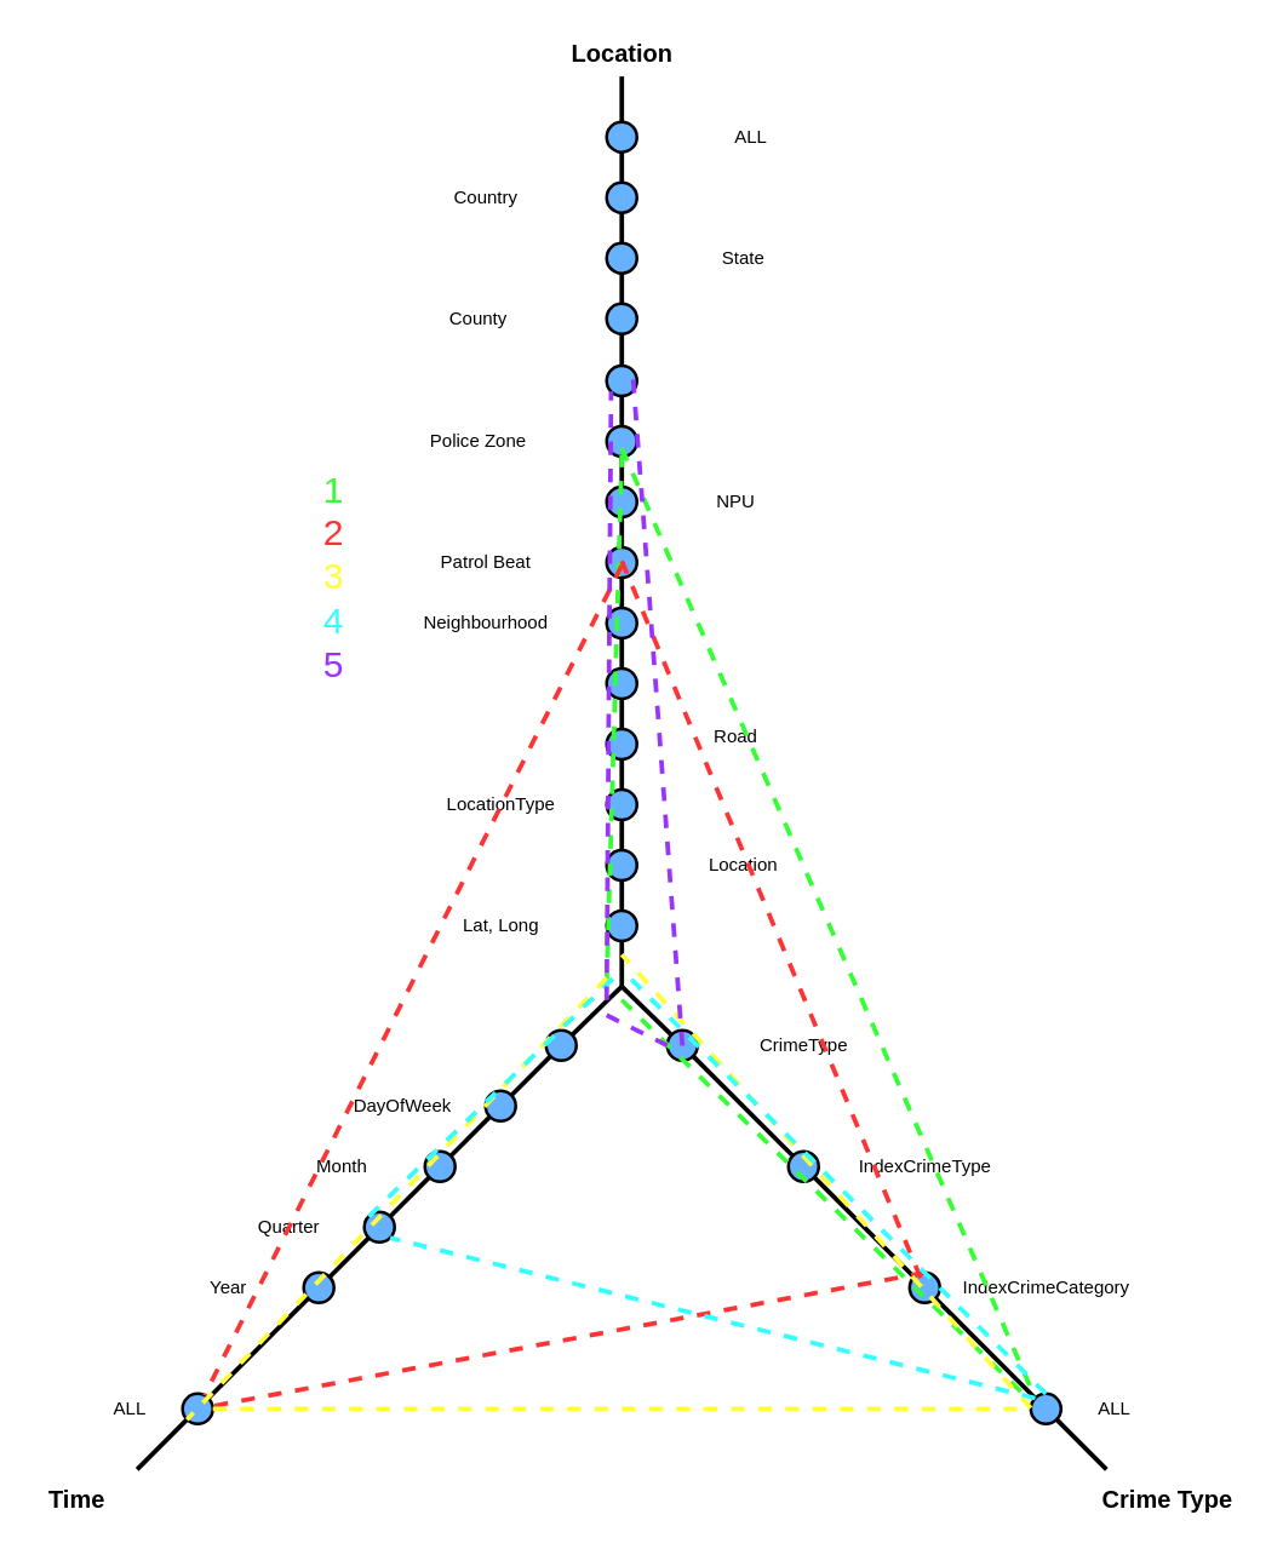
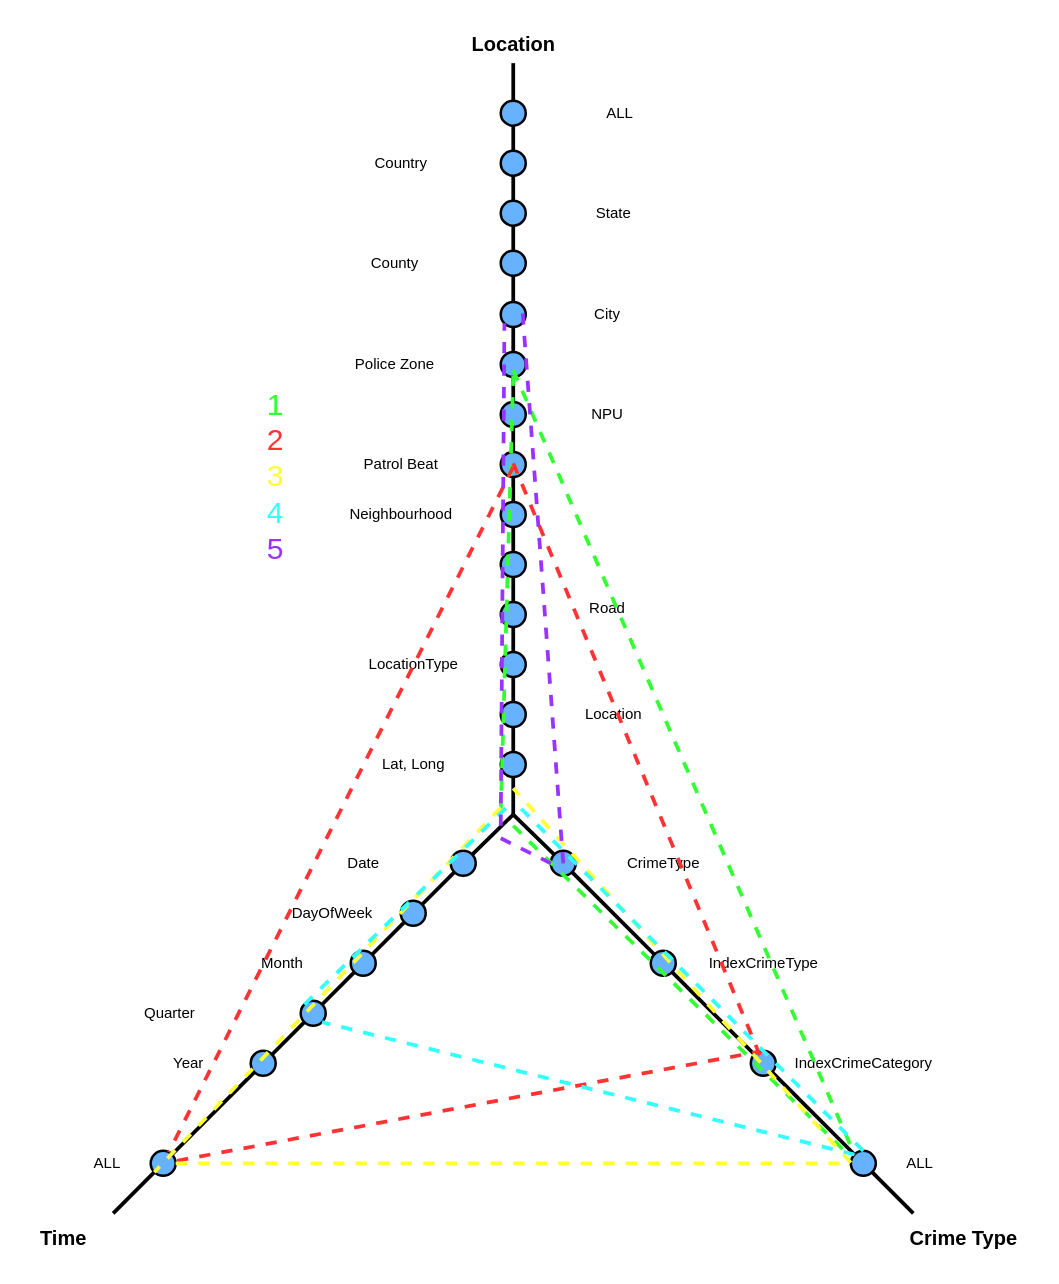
+ <mxCell id="29" value="City" style="text;html=1;align=center;verticalAlign=middle;resizable=0;points=[];autosize=1;strokeColor=none;fillColor=none;" parent="1" vertex="1"><mxGeometry x="465" y="235.5" width="40" height="30" as="geometry" /></mxCell>
+ <mxCell id="57" value="Date" style="text;html=1;align=center;verticalAlign=middle;resizable=0;points=[];autosize=1;strokeColor=none;fillColor=none;" parent="1" vertex="1"><mxGeometry x="265" y="675" width="50" height="30" as="geometry" /></mxCell>
- <mxCell id="60" value="Quarter" style="text;html=1;align=center;verticalAlign=middle;resizable=0;points=[];autosize=1;strokeColor=none;fillColor=none;" parent="1" vertex="1"><mxGeometry x="160" y="795" width="60" height="30" as="geometry" /></mxCell>
+ <mxCell id="60" value="Quarter" style="text;html=1;align=center;verticalAlign=middle;resizable=0;points=[];autosize=1;strokeColor=none;fillColor=none;" parent="1" vertex="1"><mxGeometry x="105" y="795" width="60" height="30" as="geometry" /></mxCell>
